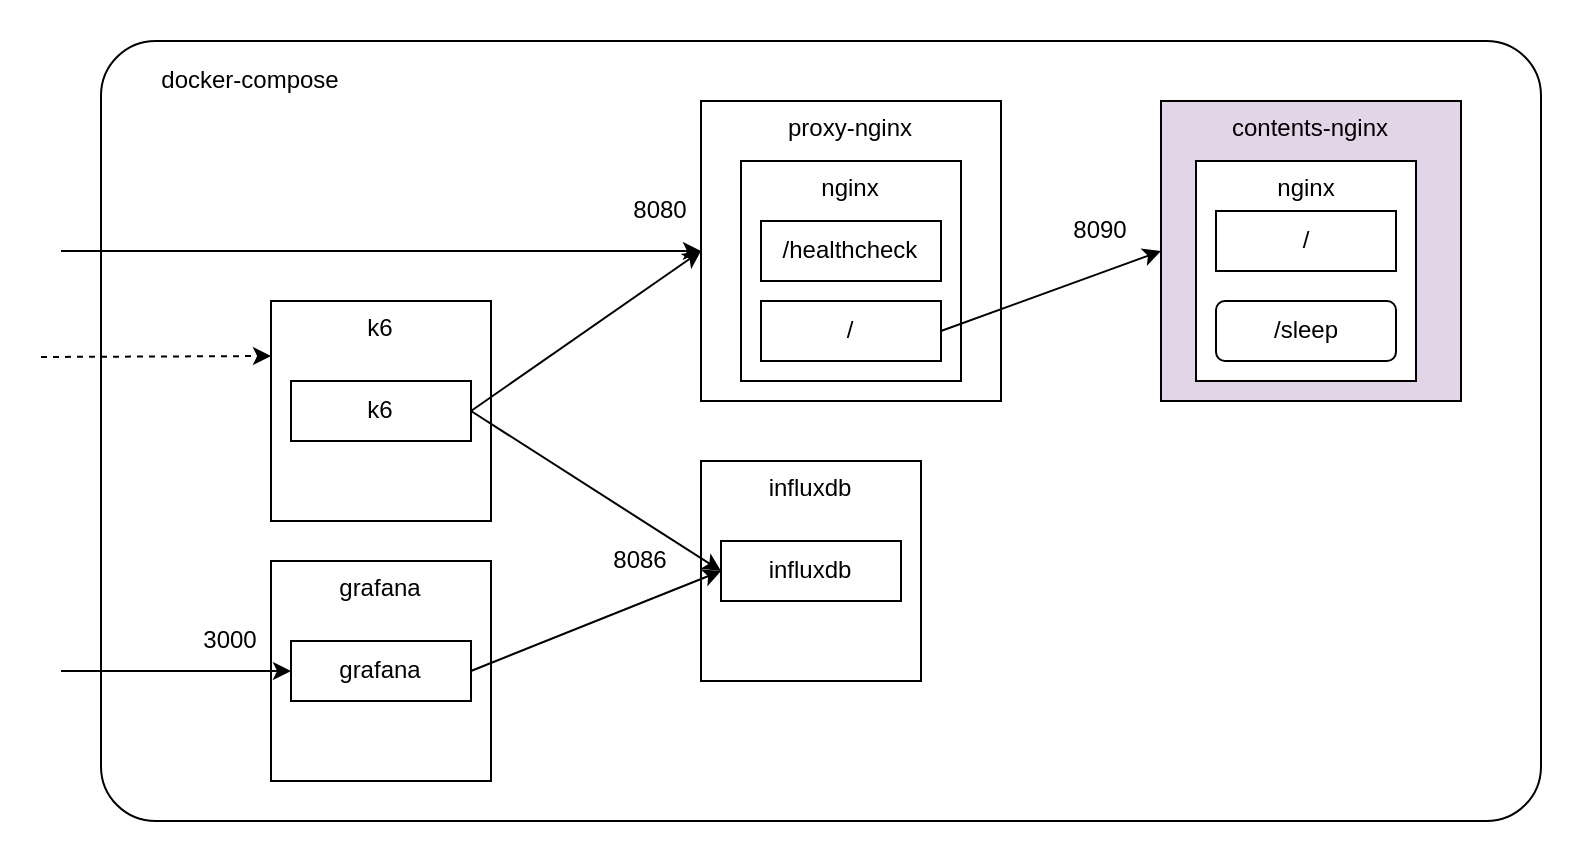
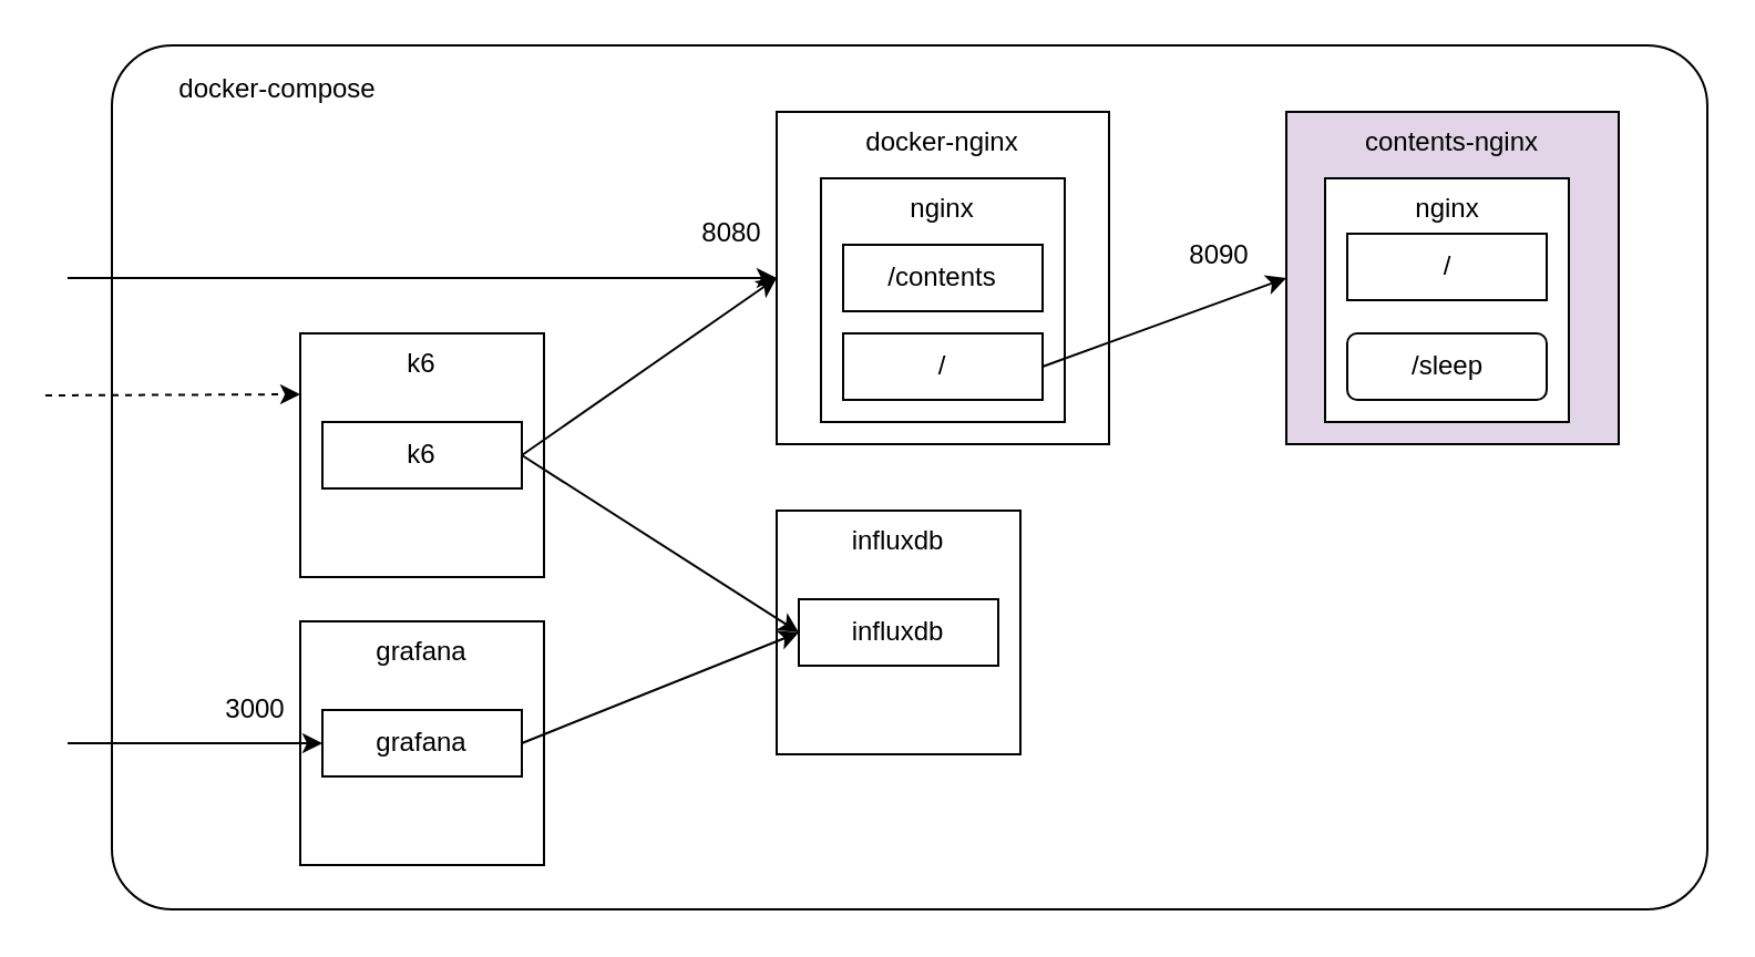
- <mxCell id="3" value="proxy-nginx" style="whiteSpace=wrap;html=1;aspect=fixed;verticalAlign=top;" vertex="1" parent="1"><mxGeometry x="350" y="50" width="150" height="150" as="geometry" /></mxCell>
+ <mxCell id="3" value="docker-nginx" style="whiteSpace=wrap;html=1;aspect=fixed;verticalAlign=top;" vertex="1" parent="1"><mxGeometry x="350" y="50" width="150" height="150" as="geometry" /></mxCell>
- <mxCell id="12" value="/healthcheck" style="rounded=0;whiteSpace=wrap;html=1;" vertex="1" parent="1"><mxGeometry x="380" y="110" width="90" height="30" as="geometry" /></mxCell>
+ <mxCell id="12" value="/contents" style="rounded=0;whiteSpace=wrap;html=1;" vertex="1" parent="1"><mxGeometry x="380" y="110" width="90" height="30" as="geometry" /></mxCell>
- <mxCell id="27" value="8086" style="text;html=1;strokeColor=none;fillColor=none;align=center;verticalAlign=middle;whiteSpace=wrap;rounded=0;" vertex="1" parent="1"><mxGeometry x="300" y="270" width="40" height="20" as="geometry" /></mxCell>
